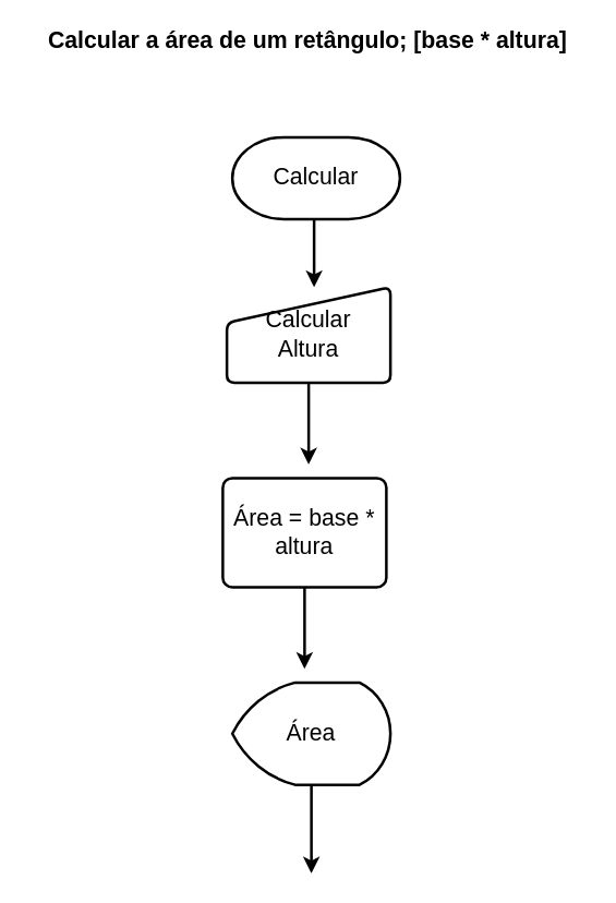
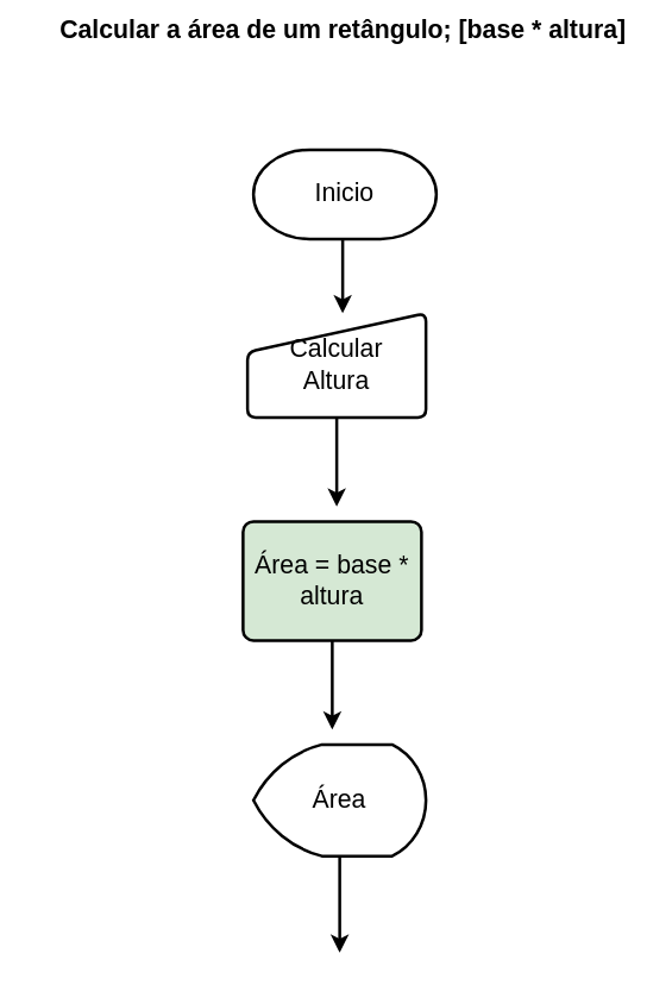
- <mxCell id="2" value="&lt;font style=&quot;font-size: 17px&quot;&gt;&lt;b&gt;&amp;nbsp;Calcular a área de um retângulo; [base * altura]&amp;nbsp;&lt;/b&gt;&lt;/font&gt;" style="text;html=1;align=center;verticalAlign=middle;resizable=0;points=[];autosize=1;" vertex="1" parent="1"><mxGeometry x="20" y="20" width="410" height="20" as="geometry" /></mxCell>
+ <mxCell id="2" value="&lt;font style=&quot;font-size: 17px&quot;&gt;&lt;b&gt;&amp;nbsp;Calcular a área de um retângulo; [base * altura]&amp;nbsp;&lt;/b&gt;&lt;/font&gt;" style="text;html=1;align=center;verticalAlign=middle;resizable=0;points=[];autosize=1;" vertex="1" parent="1"><mxGeometry x="25" y="10" width="410" height="20" as="geometry" /></mxCell>
- <mxCell id="10" value="&lt;font style=&quot;font-size: 17px&quot;&gt;Calcular&lt;/font&gt;" style="strokeWidth=2;html=1;shape=mxgraph.flowchart.terminator;whiteSpace=wrap;" vertex="1" parent="1"><mxGeometry x="170" y="100" width="123" height="60" as="geometry" /></mxCell>
+ <mxCell id="10" value="&lt;font style=&quot;font-size: 17px&quot;&gt;Inicio&lt;/font&gt;" style="strokeWidth=2;html=1;shape=mxgraph.flowchart.terminator;whiteSpace=wrap;" vertex="1" parent="1"><mxGeometry x="170" y="100" width="123" height="60" as="geometry" /></mxCell>
- <mxCell id="7" value="&lt;font style=&quot;font-size: 17px&quot;&gt;Área = base * altura&lt;/font&gt;" style="rounded=1;whiteSpace=wrap;html=1;absoluteArcSize=1;arcSize=14;strokeWidth=2;" vertex="1" parent="1"><mxGeometry x="163" y="350" width="120" height="80" as="geometry" /></mxCell>
+ <mxCell id="7" value="&lt;font style=&quot;font-size: 17px&quot;&gt;Área = base * altura&lt;/font&gt;" style="rounded=1;whiteSpace=wrap;html=1;absoluteArcSize=1;arcSize=14;strokeWidth=2;fillColor=#d5e8d4;" vertex="1" parent="1"><mxGeometry x="163" y="350" width="120" height="80" as="geometry" /></mxCell>
